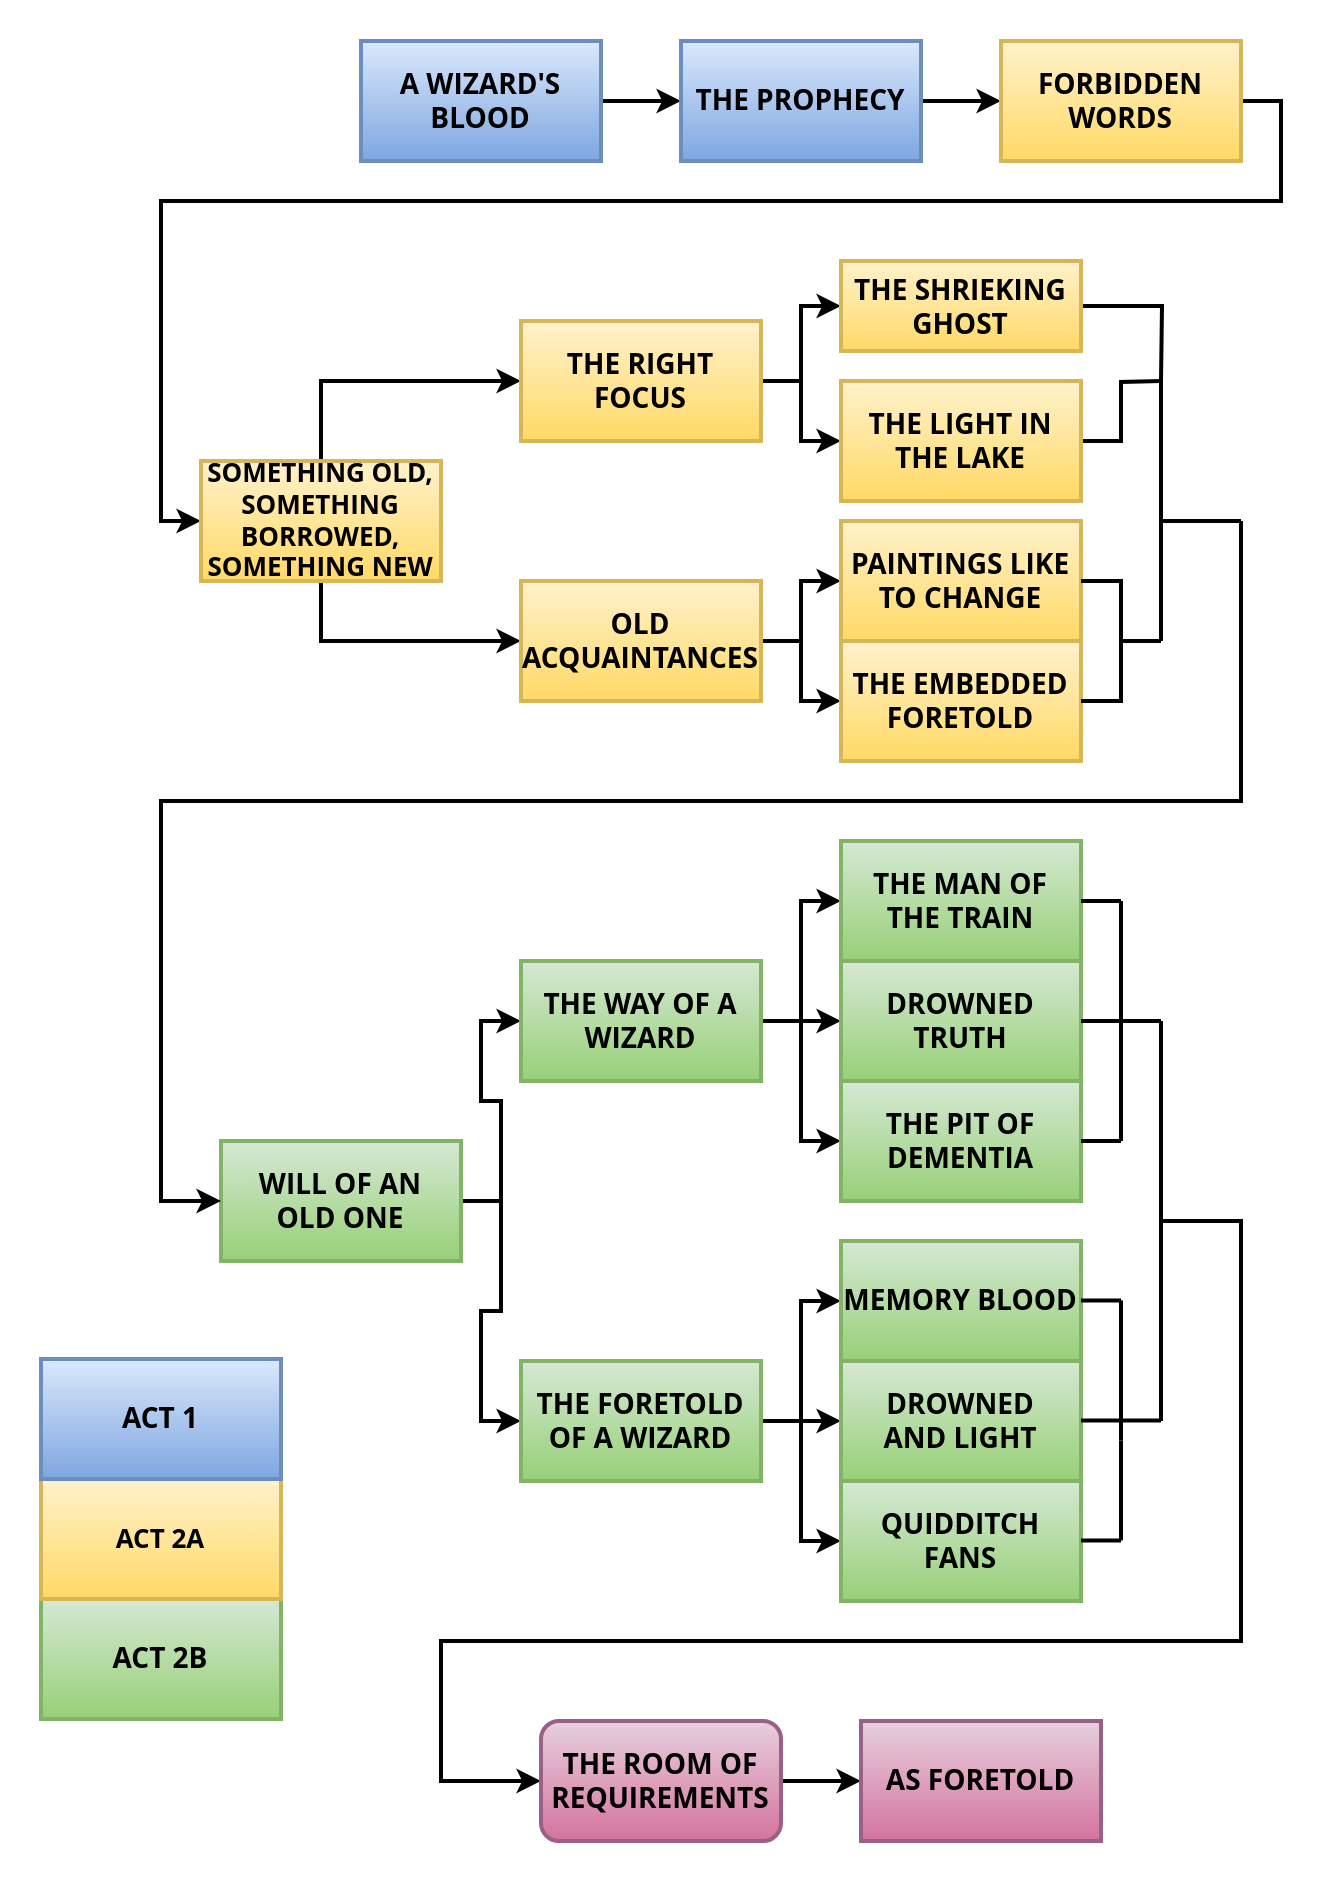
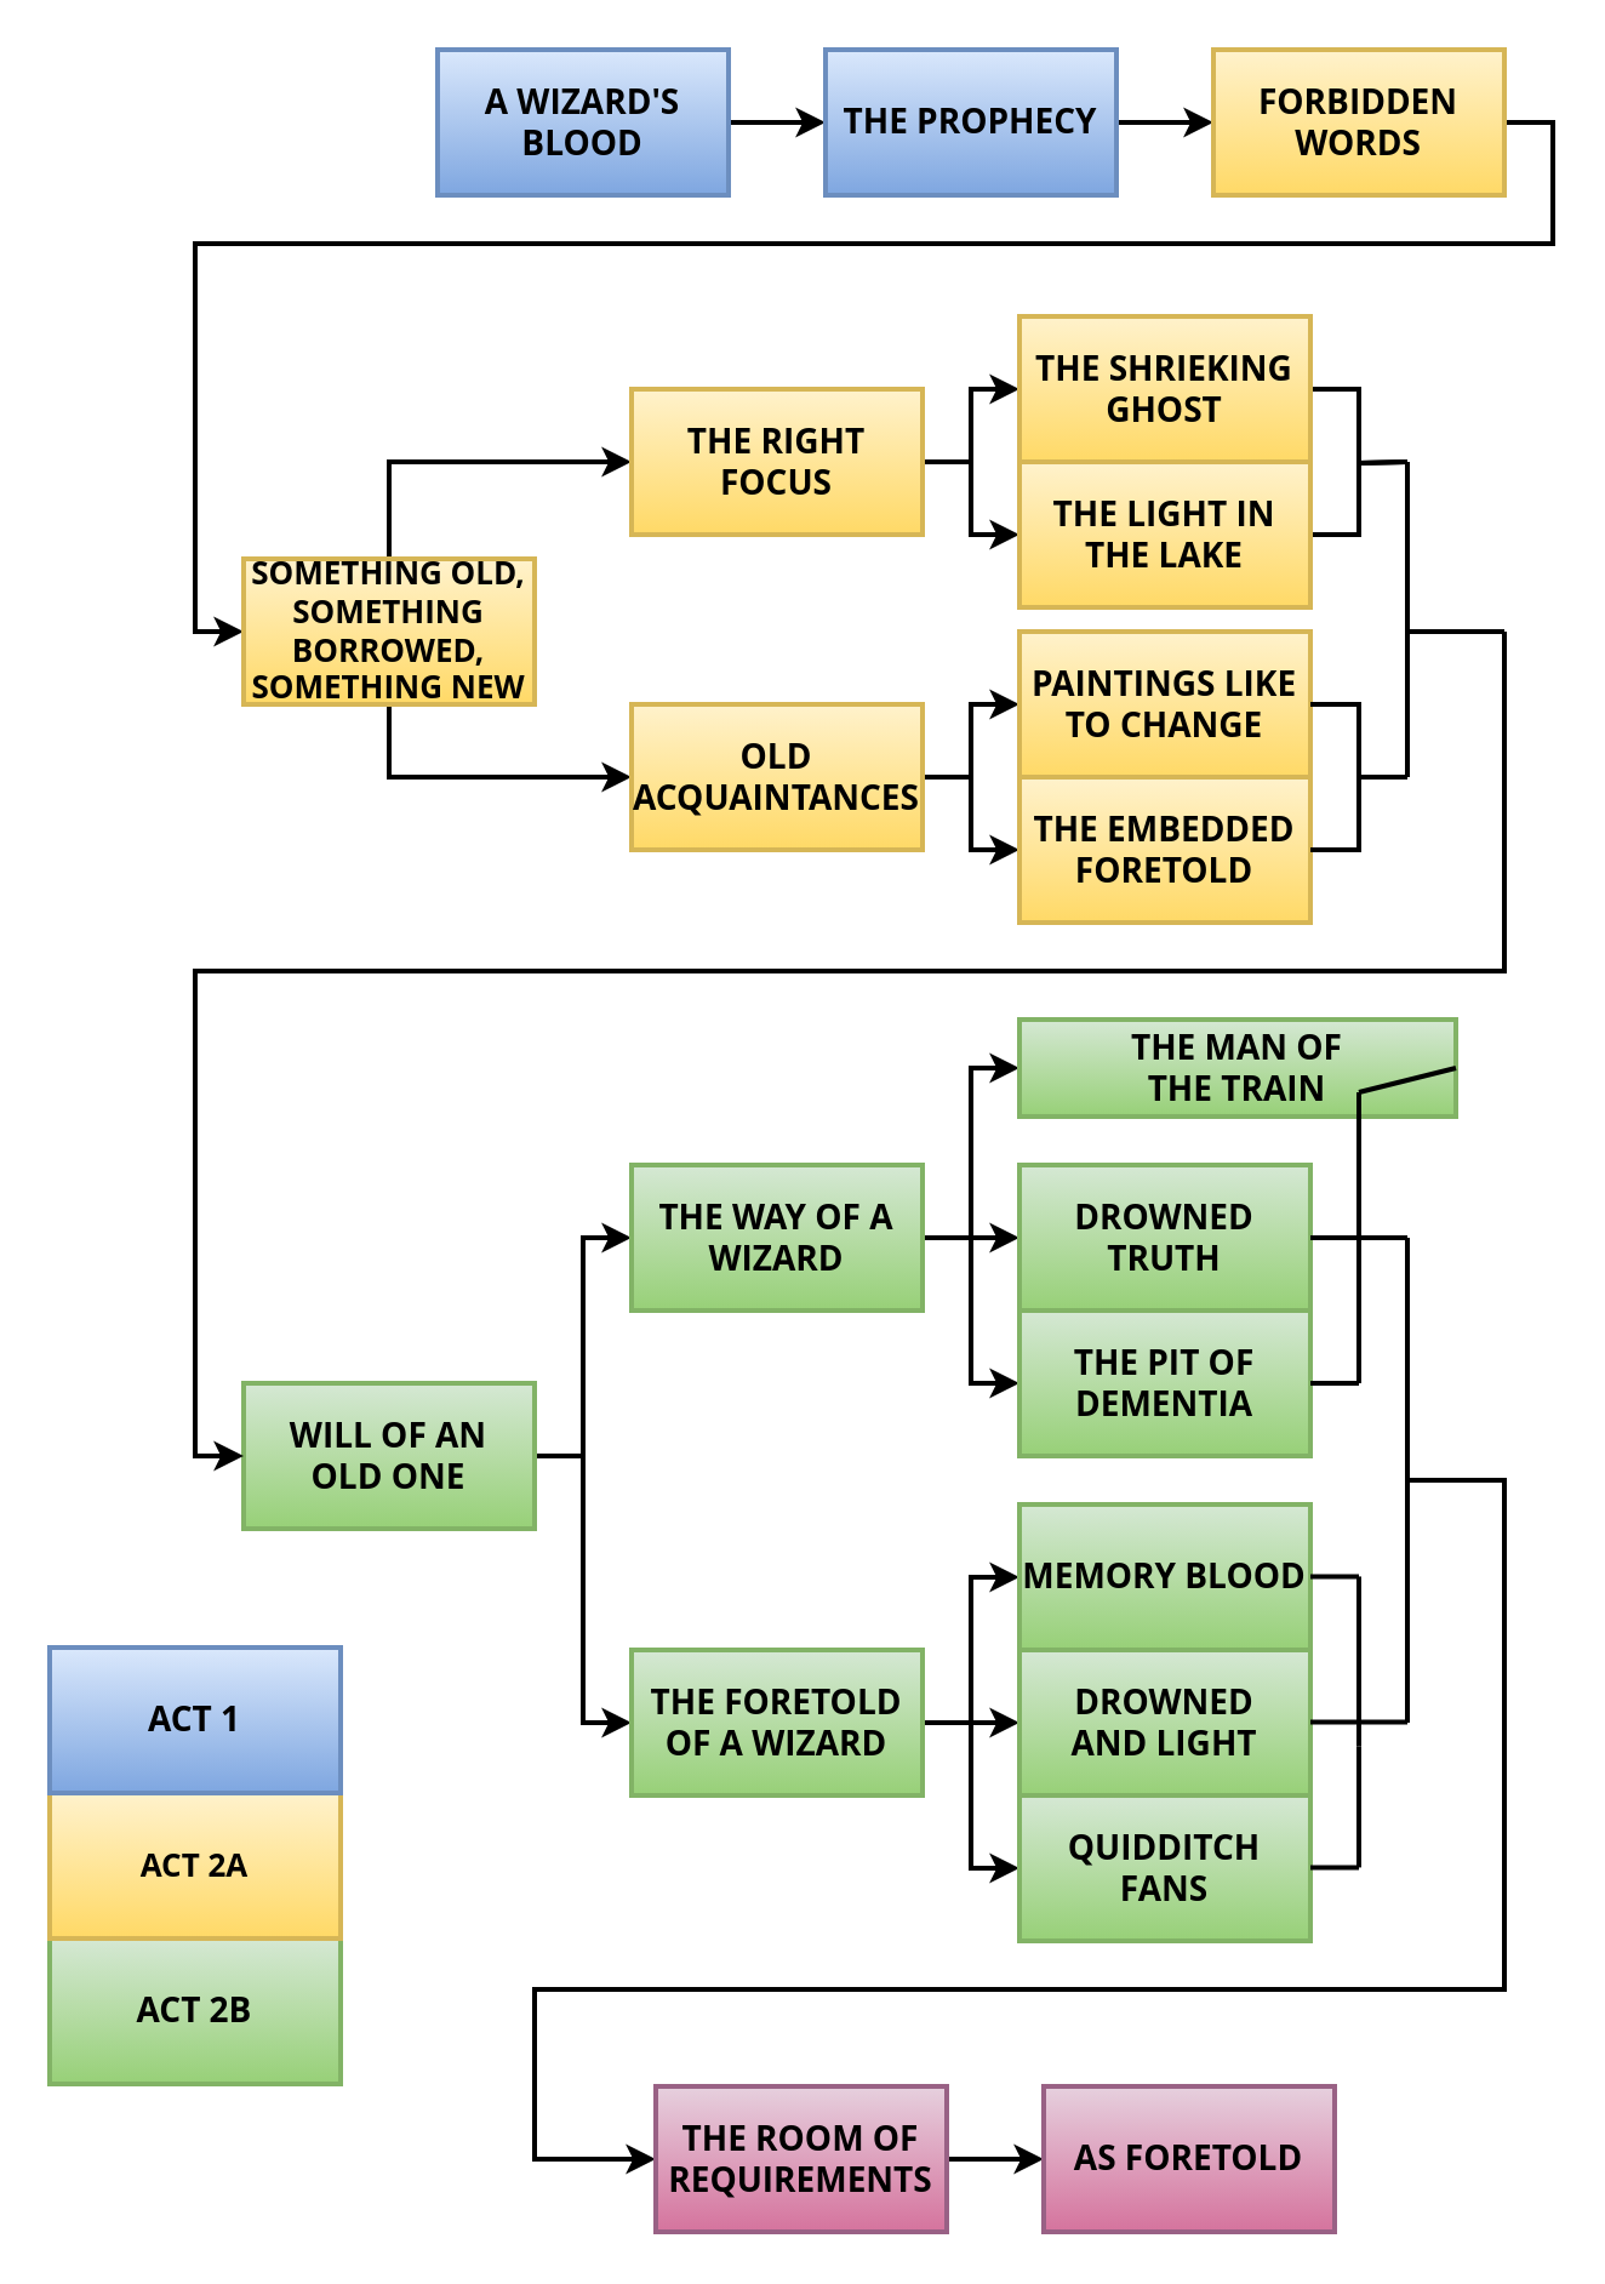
- <mxCell id="15" value="&lt;font face=&quot;Open Sans&quot; size=&quot;1&quot;&gt;&lt;b style=&quot;font-size: 14px&quot;&gt;THE SHRIEKING&lt;br&gt;GHOST&lt;br&gt;&lt;/b&gt;&lt;/font&gt;" style="rounded=0;whiteSpace=wrap;html=1;strokeWidth=2;gradientColor=#ffd966;fillColor=#fff2cc;strokeColor=#d6b656;" parent="1" vertex="1"><mxGeometry x="420" y="130" width="120" height="45" as="geometry" /></mxCell>
+ <mxCell id="15" value="&lt;font face=&quot;Open Sans&quot; size=&quot;1&quot;&gt;&lt;b style=&quot;font-size: 14px&quot;&gt;THE SHRIEKING&lt;br&gt;GHOST&lt;br&gt;&lt;/b&gt;&lt;/font&gt;" style="rounded=0;whiteSpace=wrap;html=1;strokeWidth=2;gradientColor=#ffd966;fillColor=#fff2cc;strokeColor=#d6b656;" parent="1" vertex="1"><mxGeometry x="420" y="130" width="120" height="60" as="geometry" /></mxCell>
- <mxCell id="30" value="&lt;font face=&quot;Open Sans&quot; size=&quot;1&quot;&gt;&lt;b style=&quot;font-size: 14px&quot;&gt;THE MAN OF&lt;br&gt;THE TRAIN&lt;br&gt;&lt;/b&gt;&lt;/font&gt;" style="rounded=0;whiteSpace=wrap;html=1;strokeWidth=2;gradientColor=#97d077;fillColor=#d5e8d4;strokeColor=#82b366;" parent="1" vertex="1"><mxGeometry x="420" y="420" width="120" height="60" as="geometry" /></mxCell>
+ <mxCell id="30" value="&lt;font face=&quot;Open Sans&quot; size=&quot;1&quot;&gt;&lt;b style=&quot;font-size: 14px&quot;&gt;THE MAN OF&lt;br&gt;THE TRAIN&lt;br&gt;&lt;/b&gt;&lt;/font&gt;" style="rounded=0;whiteSpace=wrap;html=1;strokeWidth=2;gradientColor=#97d077;fillColor=#d5e8d4;strokeColor=#82b366;" parent="1" vertex="1"><mxGeometry x="420" y="420" width="180" height="40" as="geometry" /></mxCell>
- <mxCell id="25" value="&lt;font face=&quot;Open Sans&quot; size=&quot;1&quot;&gt;&lt;b style=&quot;font-size: 14px&quot;&gt;WILL OF AN &lt;br&gt;OLD ONE&lt;br&gt;&lt;/b&gt;&lt;/font&gt;" style="rounded=0;whiteSpace=wrap;html=1;strokeWidth=2;gradientColor=#97d077;fillColor=#d5e8d4;strokeColor=#82b366;" parent="1" vertex="1"><mxGeometry x="110" y="570" width="120" height="60" as="geometry" /></mxCell>
+ <mxCell id="25" value="&lt;font face=&quot;Open Sans&quot; size=&quot;1&quot;&gt;&lt;b style=&quot;font-size: 14px&quot;&gt;WILL OF AN &lt;br&gt;OLD ONE&lt;br&gt;&lt;/b&gt;&lt;/font&gt;" style="rounded=0;whiteSpace=wrap;html=1;strokeWidth=2;gradientColor=#97d077;fillColor=#d5e8d4;strokeColor=#82b366;" parent="1" vertex="1"><mxGeometry x="100" y="570" width="120" height="60" as="geometry" /></mxCell>
- <mxCell id="42" value="&lt;font face=&quot;Open Sans&quot; size=&quot;1&quot;&gt;&lt;b style=&quot;font-size: 14px&quot;&gt;THE ROOM OF REQUIREMENTS&lt;br&gt;&lt;/b&gt;&lt;/font&gt;" style="whiteSpace=wrap;html=1;strokeWidth=2;gradientColor=#d5739d;fillColor=#e6d0de;strokeColor=#996185;rounded=1;" parent="1" vertex="1"><mxGeometry x="270" y="860" width="120" height="60" as="geometry" /></mxCell>
+ <mxCell id="42" value="&lt;font face=&quot;Open Sans&quot; size=&quot;1&quot;&gt;&lt;b style=&quot;font-size: 14px&quot;&gt;THE ROOM OF REQUIREMENTS&lt;br&gt;&lt;/b&gt;&lt;/font&gt;" style="rounded=0;whiteSpace=wrap;html=1;strokeWidth=2;gradientColor=#d5739d;fillColor=#e6d0de;strokeColor=#996185;" parent="1" vertex="1"><mxGeometry x="270" y="860" width="120" height="60" as="geometry" /></mxCell>
